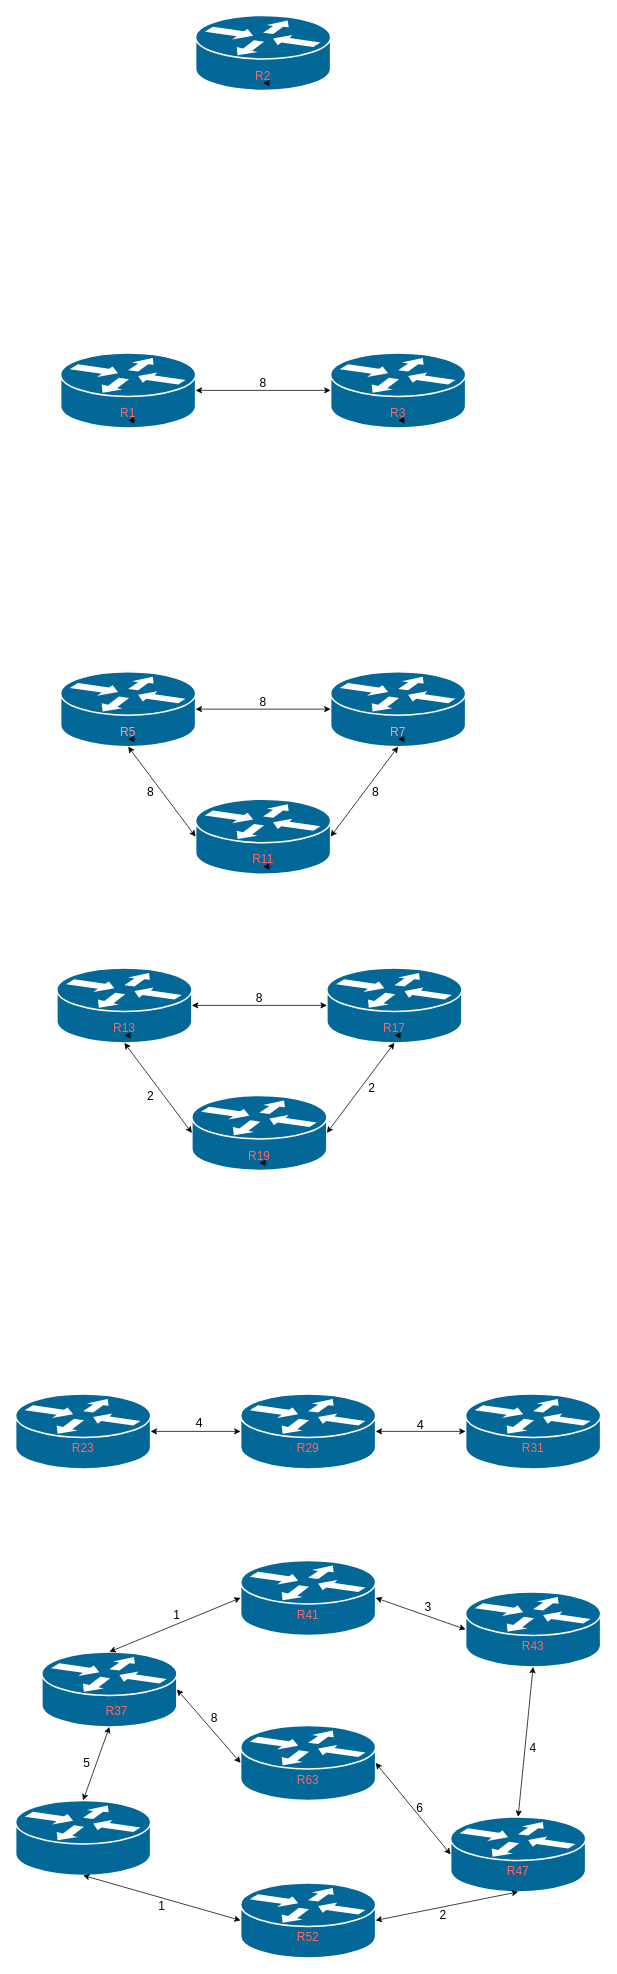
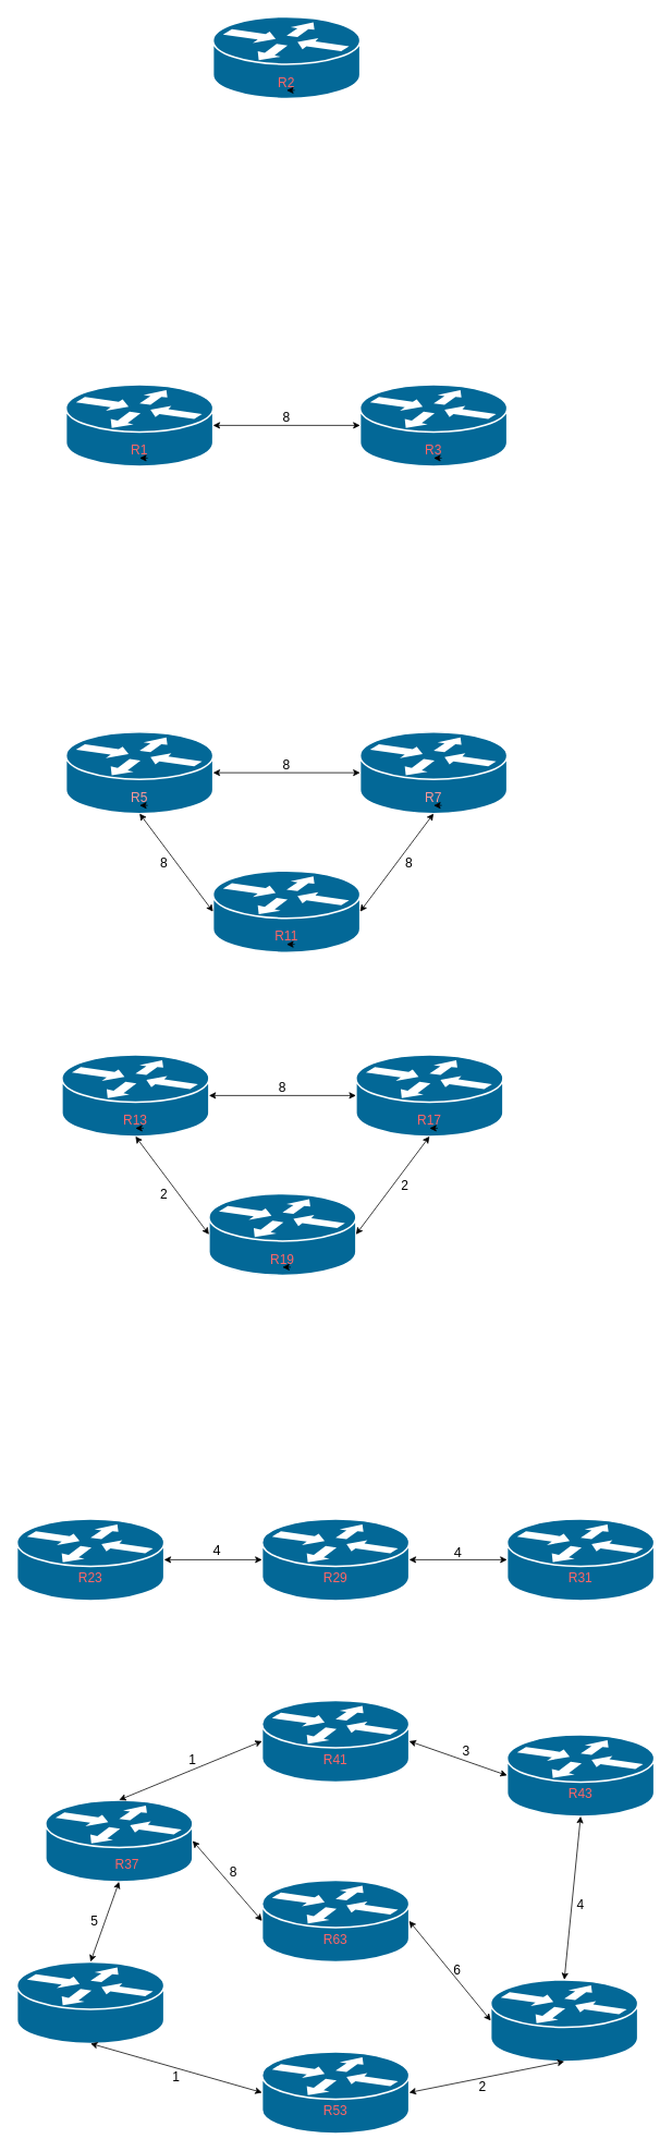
- <mxCell id="75" value="&lt;font style=&quot;font-size: 16px&quot; color=&quot;#FF6666&quot;&gt;R47&lt;/font&gt;" style="text;html=1;strokeColor=none;fillColor=none;align=center;verticalAlign=middle;whiteSpace=wrap;rounded=0;" vertex="1" parent="1"><mxGeometry x="670" y="2484" width="40" height="20" as="geometry" /></mxCell>
- <mxCell id="74" value="&lt;font style=&quot;font-size: 16px&quot; color=&quot;#FF6666&quot;&gt;R52&lt;/font&gt;" style="text;html=1;strokeColor=none;fillColor=none;align=center;verticalAlign=middle;whiteSpace=wrap;rounded=0;" vertex="1" parent="1"><mxGeometry x="390" y="2572" width="40" height="20" as="geometry" /></mxCell>
+ <mxCell id="74" value="&lt;font style=&quot;font-size: 16px&quot; color=&quot;#FF6666&quot;&gt;R53&lt;/font&gt;" style="text;html=1;strokeColor=none;fillColor=none;align=center;verticalAlign=middle;whiteSpace=wrap;rounded=0;" vertex="1" parent="1"><mxGeometry x="390" y="2572" width="40" height="20" as="geometry" /></mxCell>
